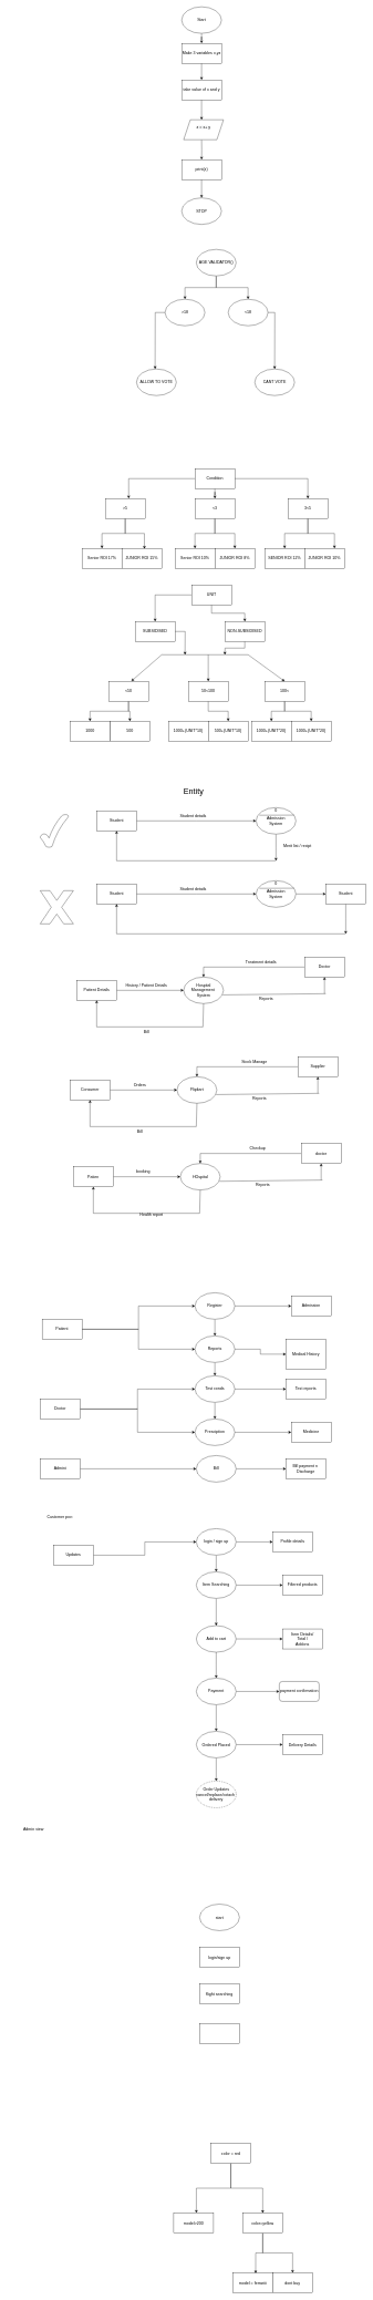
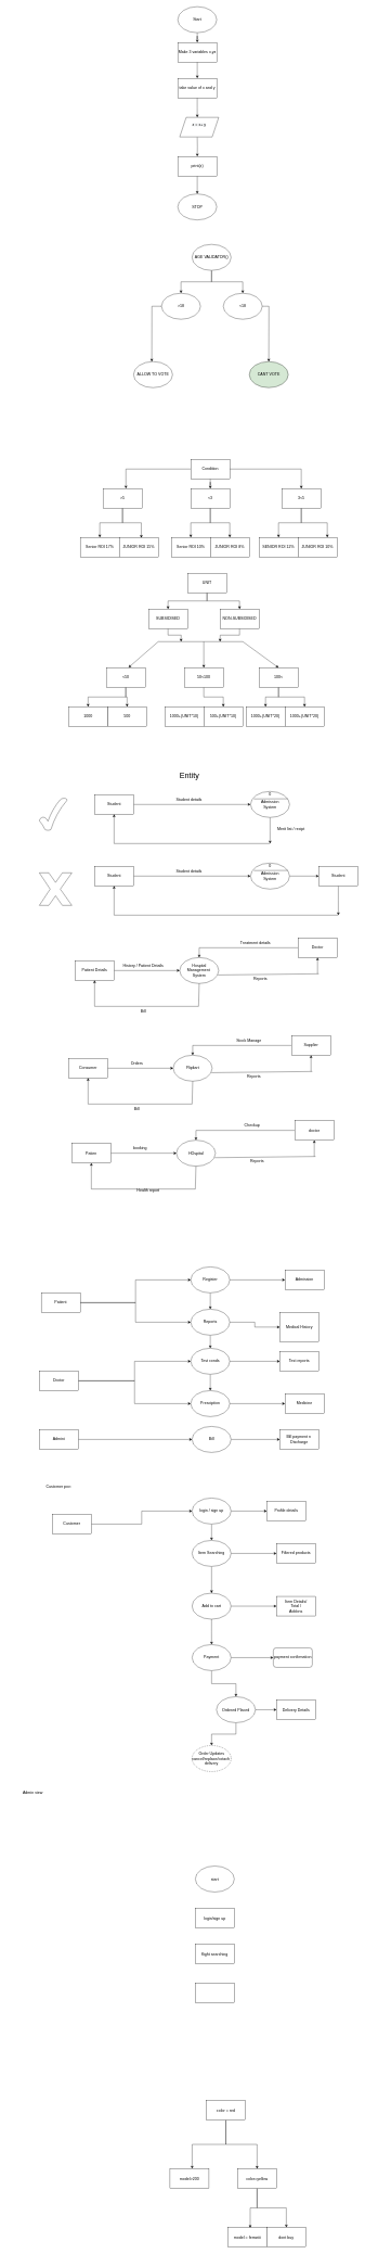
- <mxCell id="20" value="CANT VOTE" style="ellipse;whiteSpace=wrap;html=1;sketch=0;" parent="1" vertex="1"><mxGeometry x="766" y="1110" width="120" height="80" as="geometry" /></mxCell>
+ <mxCell id="20" value="CANT VOTE" style="ellipse;whiteSpace=wrap;html=1;sketch=0;fillColor=#d5e8d4;" parent="1" vertex="1"><mxGeometry x="766" y="1110" width="120" height="80" as="geometry" /></mxCell>
- <mxCell id="53" value="SUBSIDISED" style="rounded=0;whiteSpace=wrap;html=1;" parent="1" vertex="1"><mxGeometry x="406" y="1870" width="120" height="60" as="geometry" /></mxCell>
+ <mxCell id="53" value="SUBSIDISED" style="rounded=0;whiteSpace=wrap;html=1;" parent="1" vertex="1"><mxGeometry x="456" y="1870" width="120" height="60" as="geometry" /></mxCell>
- <mxCell id="160" value="Updates" style="rounded=0;whiteSpace=wrap;html=1;" parent="1" vertex="1"><mxGeometry x="160" y="4650" width="120" height="60" as="geometry" /></mxCell>
+ <mxCell id="160" value="Customer" style="rounded=0;whiteSpace=wrap;html=1;" parent="1" vertex="1"><mxGeometry x="160" y="4650" width="120" height="60" as="geometry" /></mxCell>
- <mxCell id="175" value="Ordered Placed" style="ellipse;whiteSpace=wrap;html=1;" parent="1" vertex="1"><mxGeometry x="590" y="5210" width="120" height="80" as="geometry" /></mxCell>
+ <mxCell id="175" value="Ordered Placed" style="ellipse;whiteSpace=wrap;html=1;" parent="1" vertex="1"><mxGeometry x="665" y="5210" width="120" height="80" as="geometry" /></mxCell>
